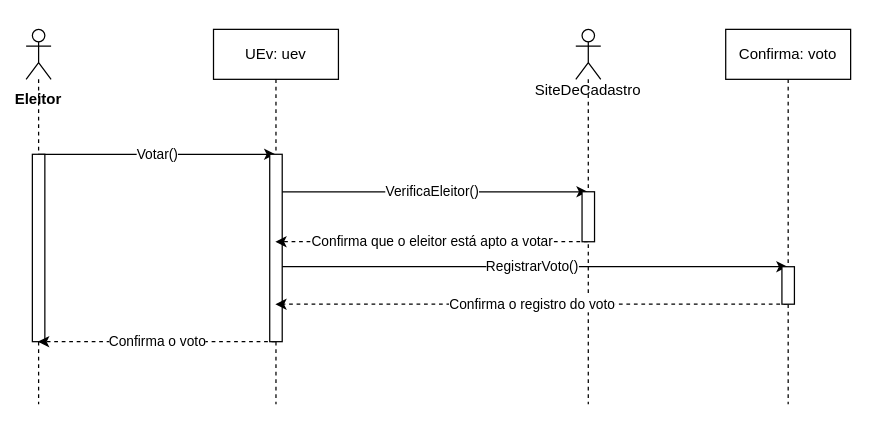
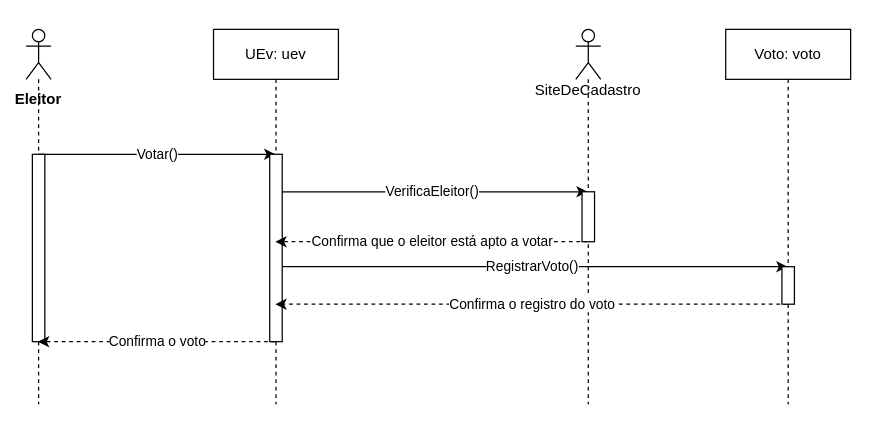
- <mxCell id="14" value="Confirma: voto" style="shape=umlLifeline;perimeter=lifelinePerimeter;whiteSpace=wrap;html=1;container=1;dropTarget=0;collapsible=0;recursiveResize=0;outlineConnect=0;portConstraint=eastwest;newEdgeStyle={&quot;curved&quot;:0,&quot;rounded&quot;:0};" vertex="1" parent="1"><mxGeometry x="580" y="20" width="100" height="300" as="geometry" /></mxCell>
+ <mxCell id="14" value="Voto: voto" style="shape=umlLifeline;perimeter=lifelinePerimeter;whiteSpace=wrap;html=1;container=1;dropTarget=0;collapsible=0;recursiveResize=0;outlineConnect=0;portConstraint=eastwest;newEdgeStyle={&quot;curved&quot;:0,&quot;rounded&quot;:0};" vertex="1" parent="1"><mxGeometry x="580" y="20" width="100" height="300" as="geometry" /></mxCell>
